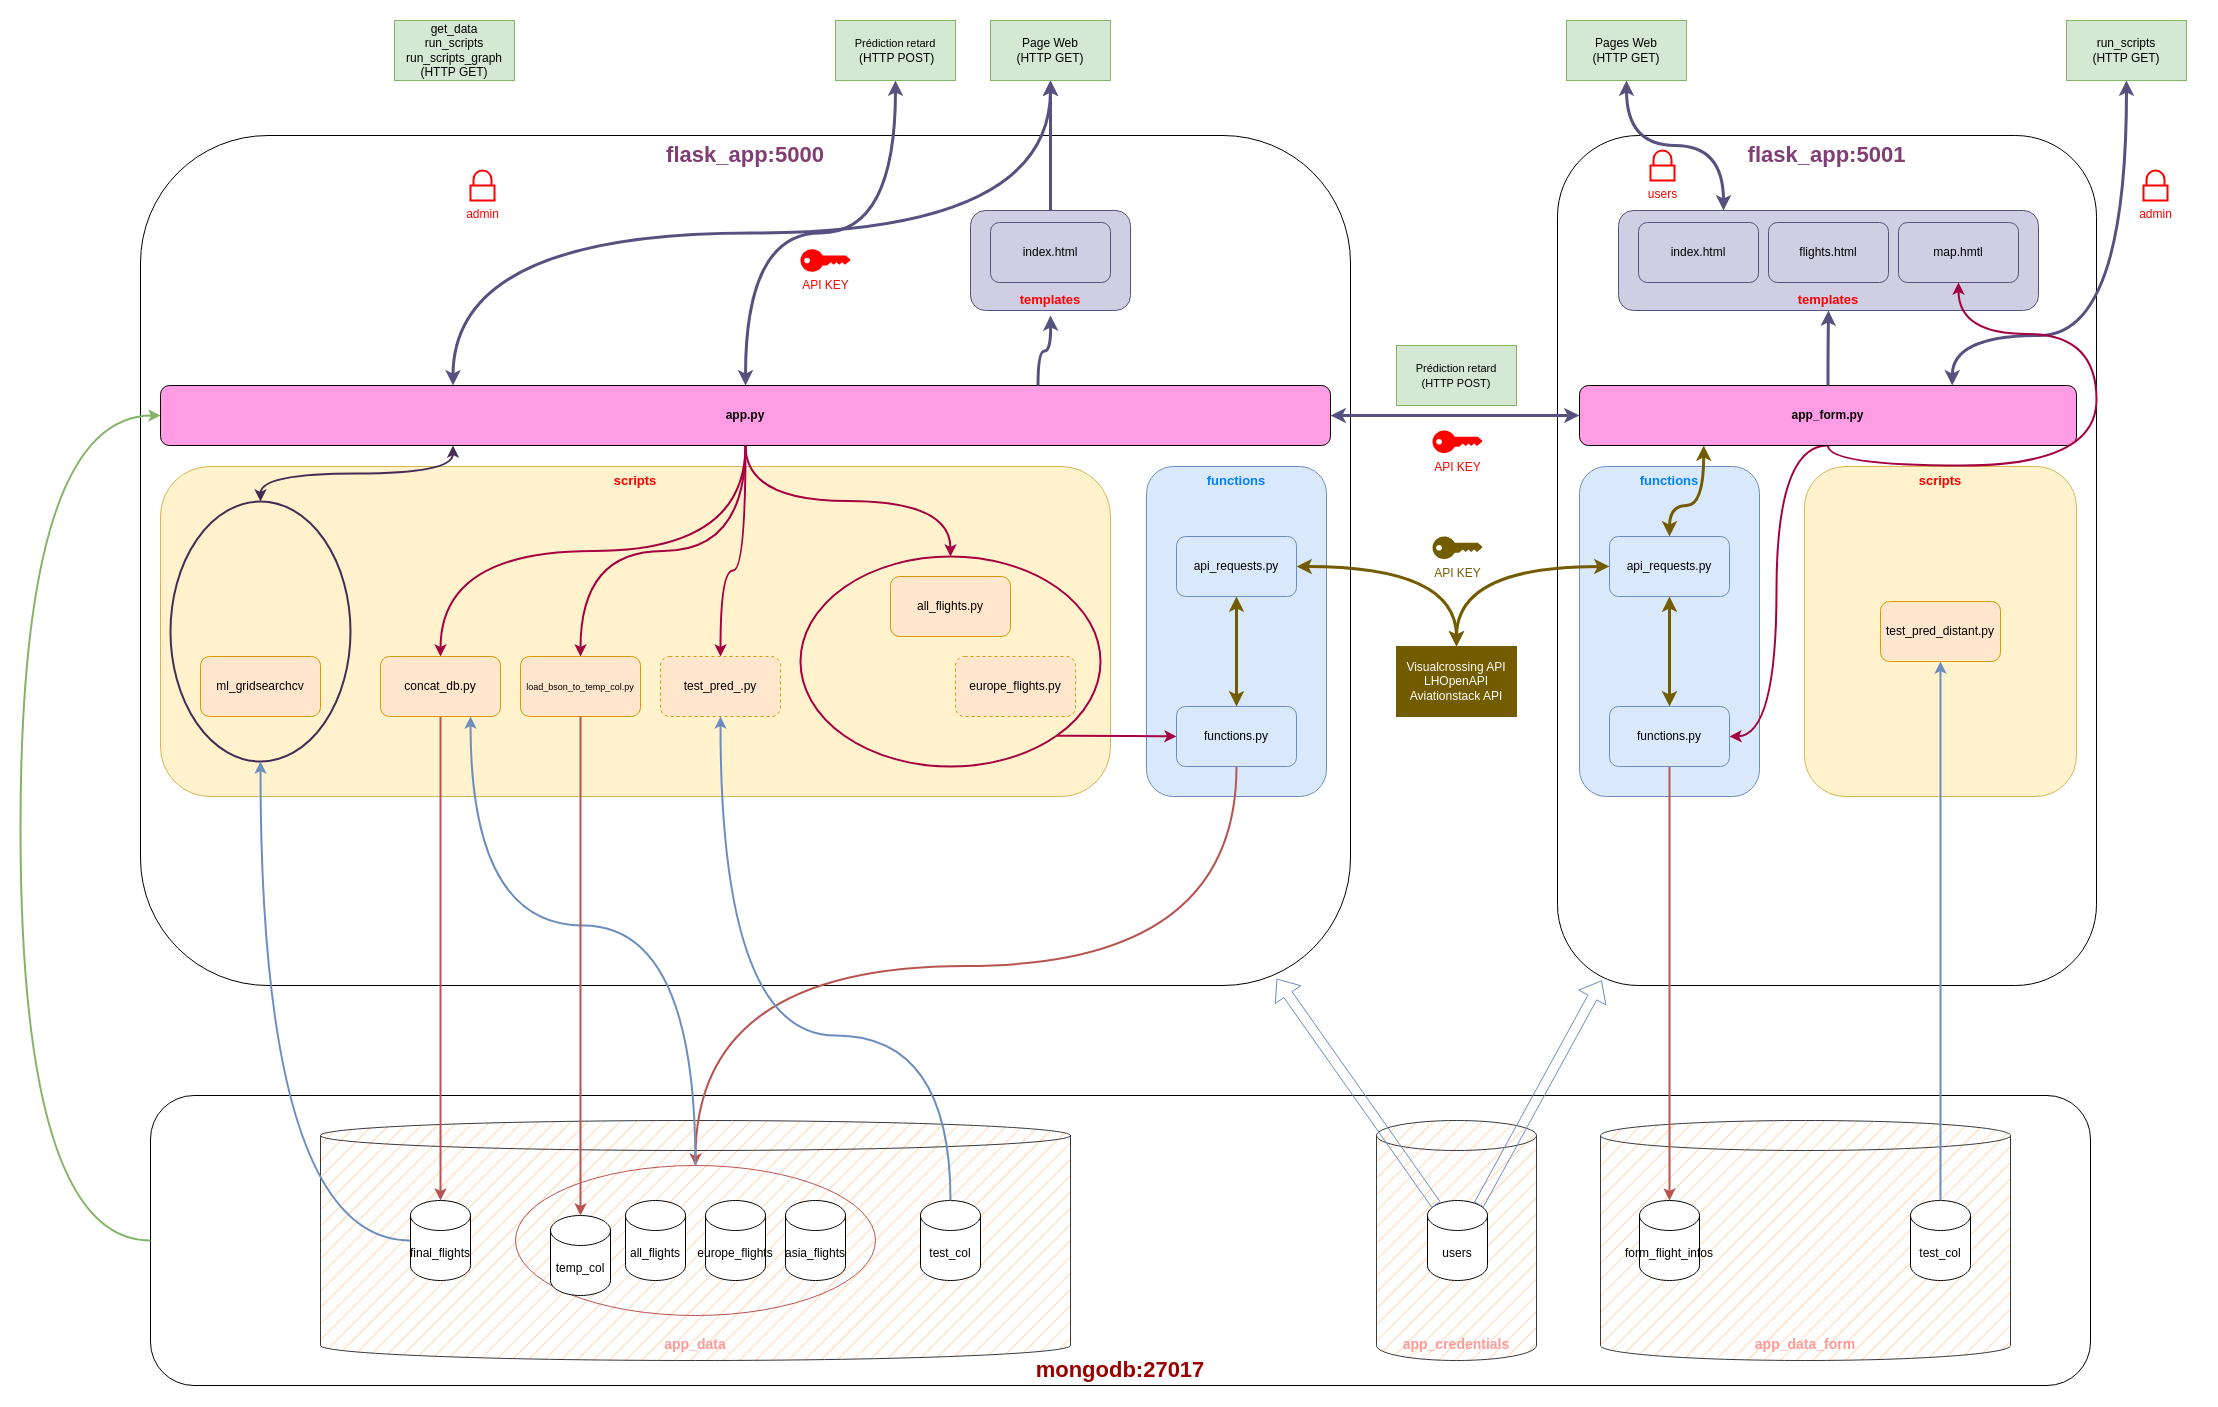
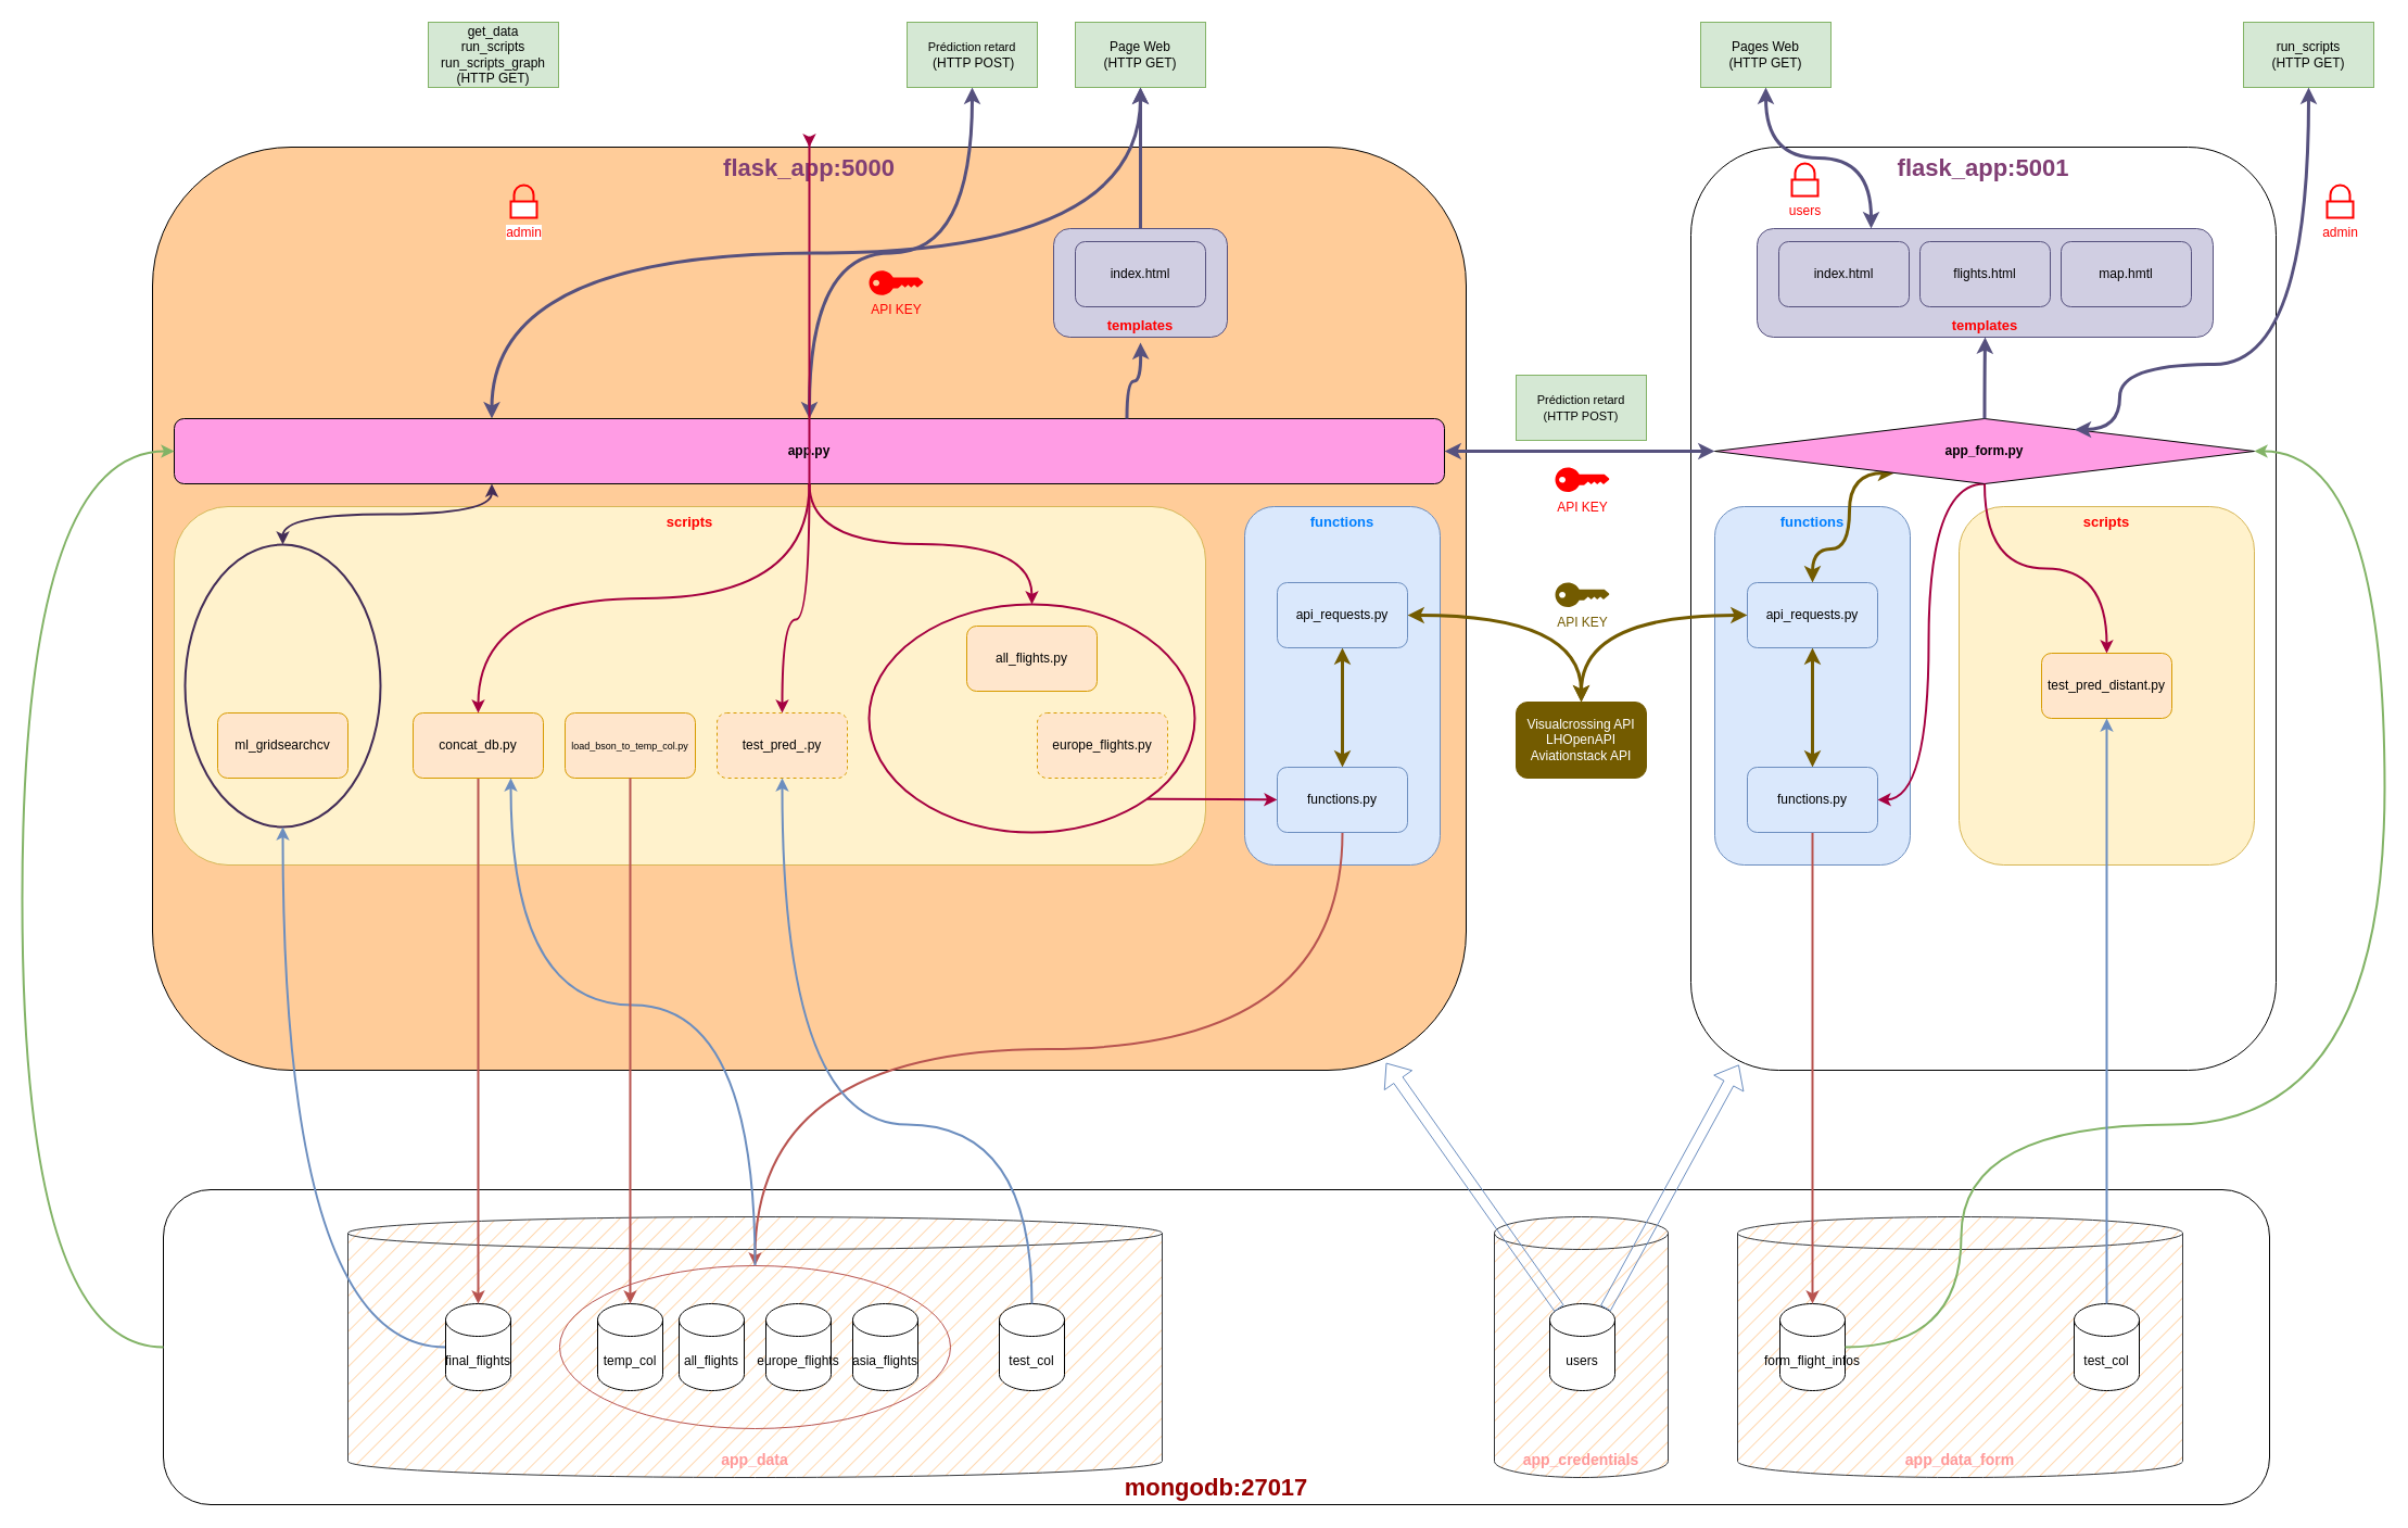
- <mxCell id="4" value="&lt;b style=&quot;&quot;&gt;&lt;font color=&quot;#803e74&quot; style=&quot;font-size: 22px;&quot;&gt;flask_app:5000&lt;/font&gt;&lt;/b&gt;" style="rounded=1;whiteSpace=wrap;html=1;verticalAlign=top;" parent="1" vertex="1"><mxGeometry x="140" y="135" width="1210" height="850" as="geometry" /></mxCell>
+ <mxCell id="4" value="&lt;b style=&quot;&quot;&gt;&lt;font color=&quot;#803e74&quot; style=&quot;font-size: 22px;&quot;&gt;flask_app:5000&lt;/font&gt;&lt;/b&gt;" style="rounded=1;whiteSpace=wrap;html=1;verticalAlign=top;fillColor=#ffcc99;" parent="1" vertex="1"><mxGeometry x="140" y="135" width="1210" height="850" as="geometry" /></mxCell>
- <mxCell id="61" value="app_form.py" style="rounded=1;whiteSpace=wrap;html=1;fontStyle=1;fillColor=#FF9CE4;" parent="1" vertex="1"><mxGeometry x="1579" y="385" width="497" height="60" as="geometry" /></mxCell>
+ <mxCell id="61" value="app_form.py" style="rhombus;whiteSpace=wrap;html=1;fontStyle=1;fillColor=#FF9CE4;" parent="1" vertex="1"><mxGeometry x="1579" y="385" width="497" height="60" as="geometry" /></mxCell>
- <mxCell id="74" style="edgeStyle=orthogonalEdgeStyle;curved=1;rounded=0;orthogonalLoop=1;jettySize=auto;html=1;exitX=0.5;exitY=1;exitDx=0;exitDy=0;fillColor=#d80073;strokeColor=#A50040;strokeWidth=2;" parent="1" source="61" target="48" edge="1"><mxGeometry relative="1" as="geometry"><mxPoint x="1986" y="515" as="sourcePoint" /><mxPoint x="2106" y="625" as="targetPoint" /></mxGeometry></mxCell>
+ <mxCell id="74" style="edgeStyle=orthogonalEdgeStyle;curved=1;rounded=0;orthogonalLoop=1;jettySize=auto;html=1;exitX=0.5;exitY=1;exitDx=0;exitDy=0;entryX=0.5;entryY=0;entryDx=0;entryDy=0;fillColor=#d80073;strokeColor=#A50040;strokeWidth=2;" parent="1" source="61" target="72" edge="1"><mxGeometry relative="1" as="geometry"><mxPoint x="1986" y="515" as="sourcePoint" /><mxPoint x="2106" y="625" as="targetPoint" /></mxGeometry></mxCell>
- <mxCell id="51" style="edgeStyle=orthogonalEdgeStyle;curved=1;rounded=0;orthogonalLoop=1;jettySize=auto;html=1;exitX=0.5;exitY=1;exitDx=0;exitDy=0;fillColor=#d80073;strokeColor=#A50040;strokeWidth=2;entryX=0.5;entryY=0;entryDx=0;entryDy=0;" parent="1" source="20" target="50" edge="1"><mxGeometry relative="1" as="geometry"><mxPoint x="635" y="455" as="sourcePoint" /><mxPoint x="450" y="665" as="targetPoint" /></mxGeometry></mxCell>
+ <mxCell id="51" style="edgeStyle=orthogonalEdgeStyle;curved=1;rounded=0;orthogonalLoop=1;jettySize=auto;html=1;exitX=0.5;exitY=1;exitDx=0;exitDy=0;fillColor=#d80073;strokeColor=#A50040;strokeWidth=2;" parent="1" source="20" target="4" edge="1"><mxGeometry relative="1" as="geometry"><mxPoint x="635" y="455" as="sourcePoint" /><mxPoint x="450" y="665" as="targetPoint" /></mxGeometry></mxCell>
- <mxCell id="41" value="Visualcrossing API&lt;br&gt;LHOpenAPI&lt;br&gt;Aviationstack API" style="rounded=0;whiteSpace=wrap;html=1;fillColor=#735B00;fontColor=#ffffff;strokeColor=#735B00;" parent="1" vertex="1"><mxGeometry x="1396" y="646" width="120" height="70" as="geometry" /></mxCell>
+ <mxCell id="41" value="Visualcrossing API&lt;br&gt;LHOpenAPI&lt;br&gt;Aviationstack API" style="whiteSpace=wrap;html=1;fillColor=#735B00;fontColor=#ffffff;strokeColor=#735B00;rounded=1;" parent="1" vertex="1"><mxGeometry x="1396" y="646" width="120" height="70" as="geometry" /></mxCell>
+ <mxCell id="76" style="edgeStyle=orthogonalEdgeStyle;curved=1;rounded=0;orthogonalLoop=1;jettySize=auto;html=1;exitX=1;exitY=0.5;exitDx=0;exitDy=0;entryX=1;entryY=0.5;entryDx=0;entryDy=0;fillColor=#d5e8d4;strokeColor=#82b366;strokeWidth=2;exitPerimeter=0;" parent="1" source="25" target="61" edge="1"><mxGeometry relative="1" as="geometry"><Array as="points"><mxPoint x="1806" y="1240" /><mxPoint x="1806" y="1035" /><mxPoint x="2196" y="1035" /><mxPoint x="2196" y="415" /></Array><mxPoint x="2446" y="1240" as="sourcePoint" /><mxPoint x="2466" y="415" as="targetPoint" /></mxGeometry></mxCell>
- <mxCell id="39" value="temp_col" style="shape=cylinder3;whiteSpace=wrap;html=1;boundedLbl=1;backgroundOutline=1;size=15;" parent="1" vertex="1"><mxGeometry x="550" y="1215" width="60" height="80" as="geometry" /></mxCell>
+ <mxCell id="39" value="temp_col" style="shape=cylinder3;whiteSpace=wrap;html=1;boundedLbl=1;backgroundOutline=1;size=15;" parent="1" vertex="1"><mxGeometry x="550" y="1200" width="60" height="80" as="geometry" /></mxCell>
